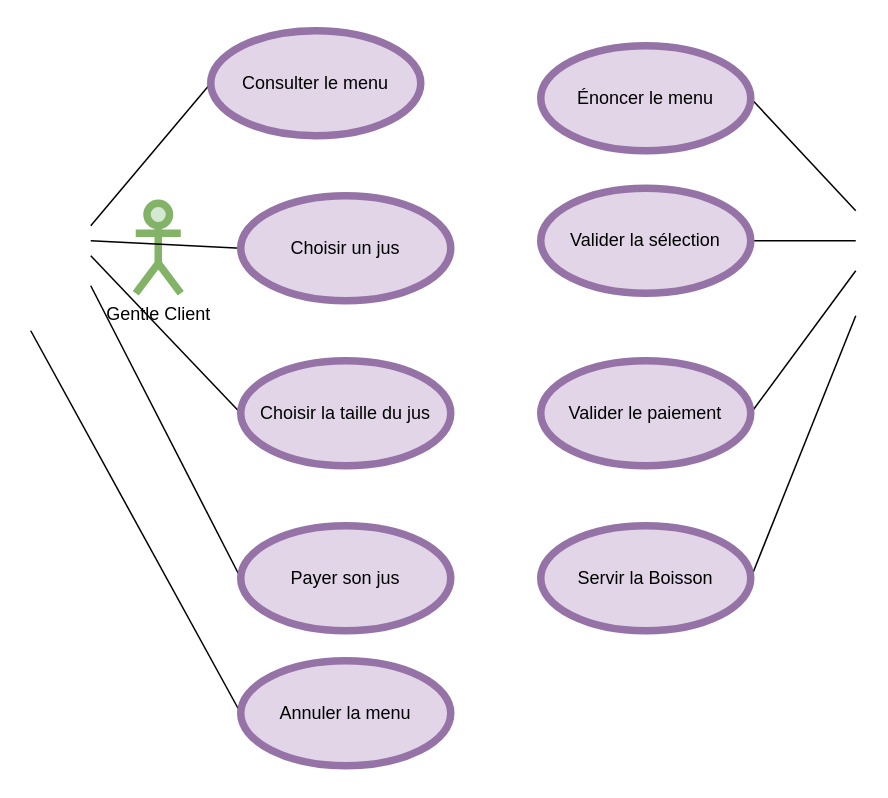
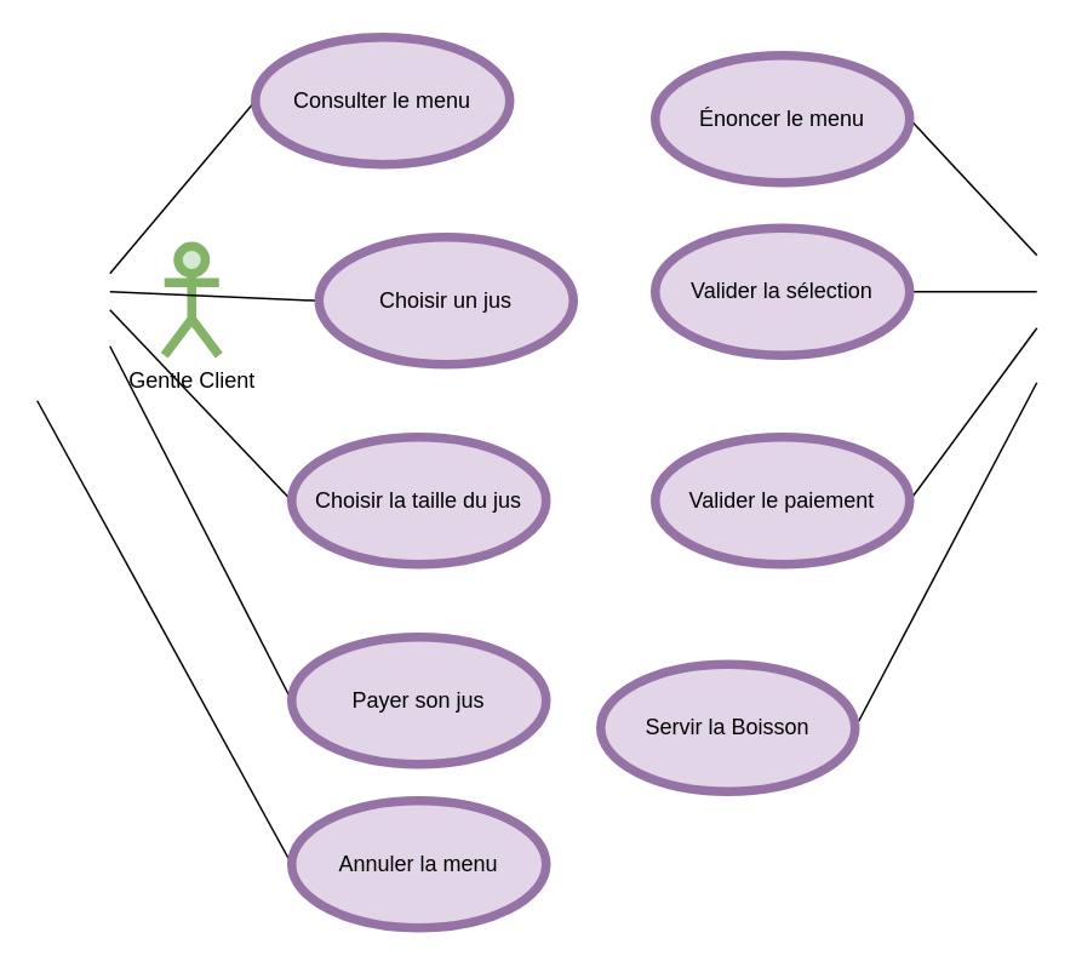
- <mxCell id="6" value="Choisir un jus" style="ellipse;whiteSpace=wrap;html=1;fillColor=#e1d5e7;strokeColor=#9673a6;strokeWidth=5;" parent="1" vertex="1"><mxGeometry x="160" y="130" width="140" height="70" as="geometry" /></mxCell>
+ <mxCell id="6" value="Choisir un jus" style="ellipse;whiteSpace=wrap;html=1;fillColor=#e1d5e7;strokeColor=#9673a6;strokeWidth=5;" parent="1" vertex="1"><mxGeometry x="175" y="130" width="140" height="70" as="geometry" /></mxCell>
- <mxCell id="10" value="Servir la Boisson" style="ellipse;whiteSpace=wrap;html=1;fillColor=#e1d5e7;strokeColor=#9673a6;strokeWidth=5;" parent="1" vertex="1"><mxGeometry x="360" y="350" width="140" height="70" as="geometry" /></mxCell>
+ <mxCell id="10" value="Servir la Boisson" style="ellipse;whiteSpace=wrap;html=1;fillColor=#e1d5e7;strokeColor=#9673a6;strokeWidth=5;" parent="1" vertex="1"><mxGeometry x="330" y="365" width="140" height="70" as="geometry" /></mxCell>
